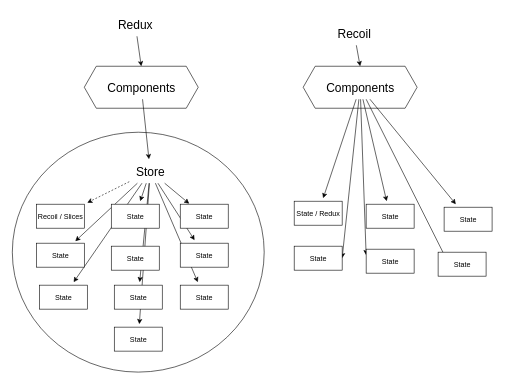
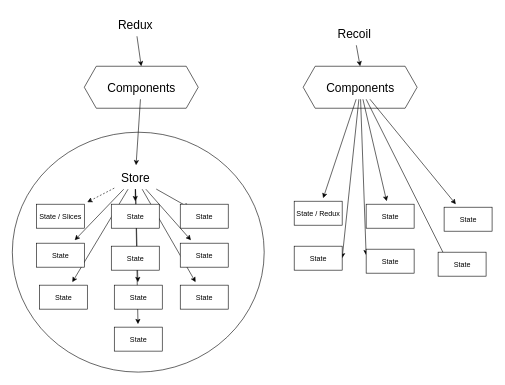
- <mxCell id="14" value="Store" style="text;html=1;align=center;verticalAlign=middle;resizable=0;points=[];autosize=1;strokeColor=none;fillColor=none;fontSize=20;" vertex="1" parent="1"><mxGeometry x="215" y="265" width="70" height="40" as="geometry" /></mxCell>
+ <mxCell id="14" value="Store" style="text;html=1;align=center;verticalAlign=middle;resizable=0;points=[];autosize=1;strokeColor=none;fillColor=none;fontSize=20;" vertex="1" parent="1"><mxGeometry x="190" y="275" width="70" height="40" as="geometry" /></mxCell>
- <mxCell id="16" value="&lt;p style=&quot;line-height: 100%; font-size: 12px;&quot;&gt;&lt;font style=&quot;font-size: 12px;&quot;&gt;Recoil / Slices&lt;/font&gt;&lt;/p&gt;" style="text;html=1;align=center;verticalAlign=middle;resizable=0;points=[];autosize=1;strokeColor=none;fillColor=none;fontSize=20;" vertex="1" parent="1"><mxGeometry x="55" y="335" width="90" height="50" as="geometry" /></mxCell>
+ <mxCell id="16" value="&lt;p style=&quot;line-height: 100%; font-size: 12px;&quot;&gt;&lt;font style=&quot;font-size: 12px;&quot;&gt;State / Slices&lt;/font&gt;&lt;/p&gt;" style="text;html=1;align=center;verticalAlign=middle;resizable=0;points=[];autosize=1;strokeColor=none;fillColor=none;fontSize=20;" vertex="1" parent="1"><mxGeometry x="55" y="335" width="90" height="50" as="geometry" /></mxCell>
